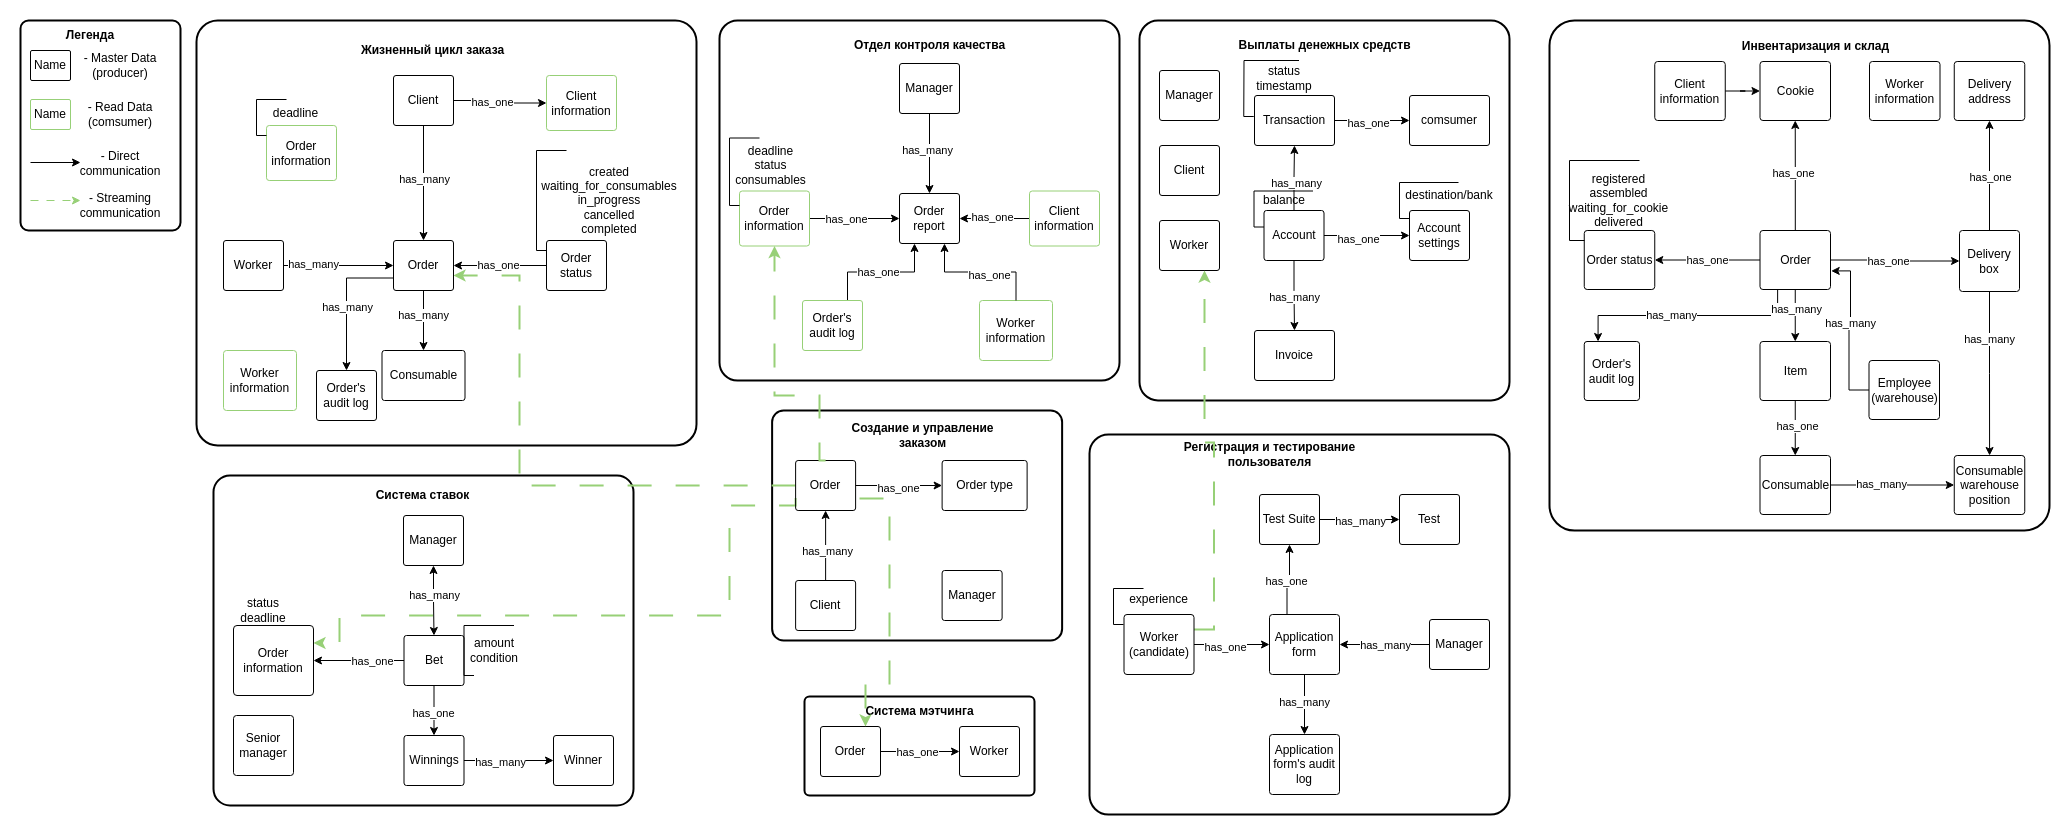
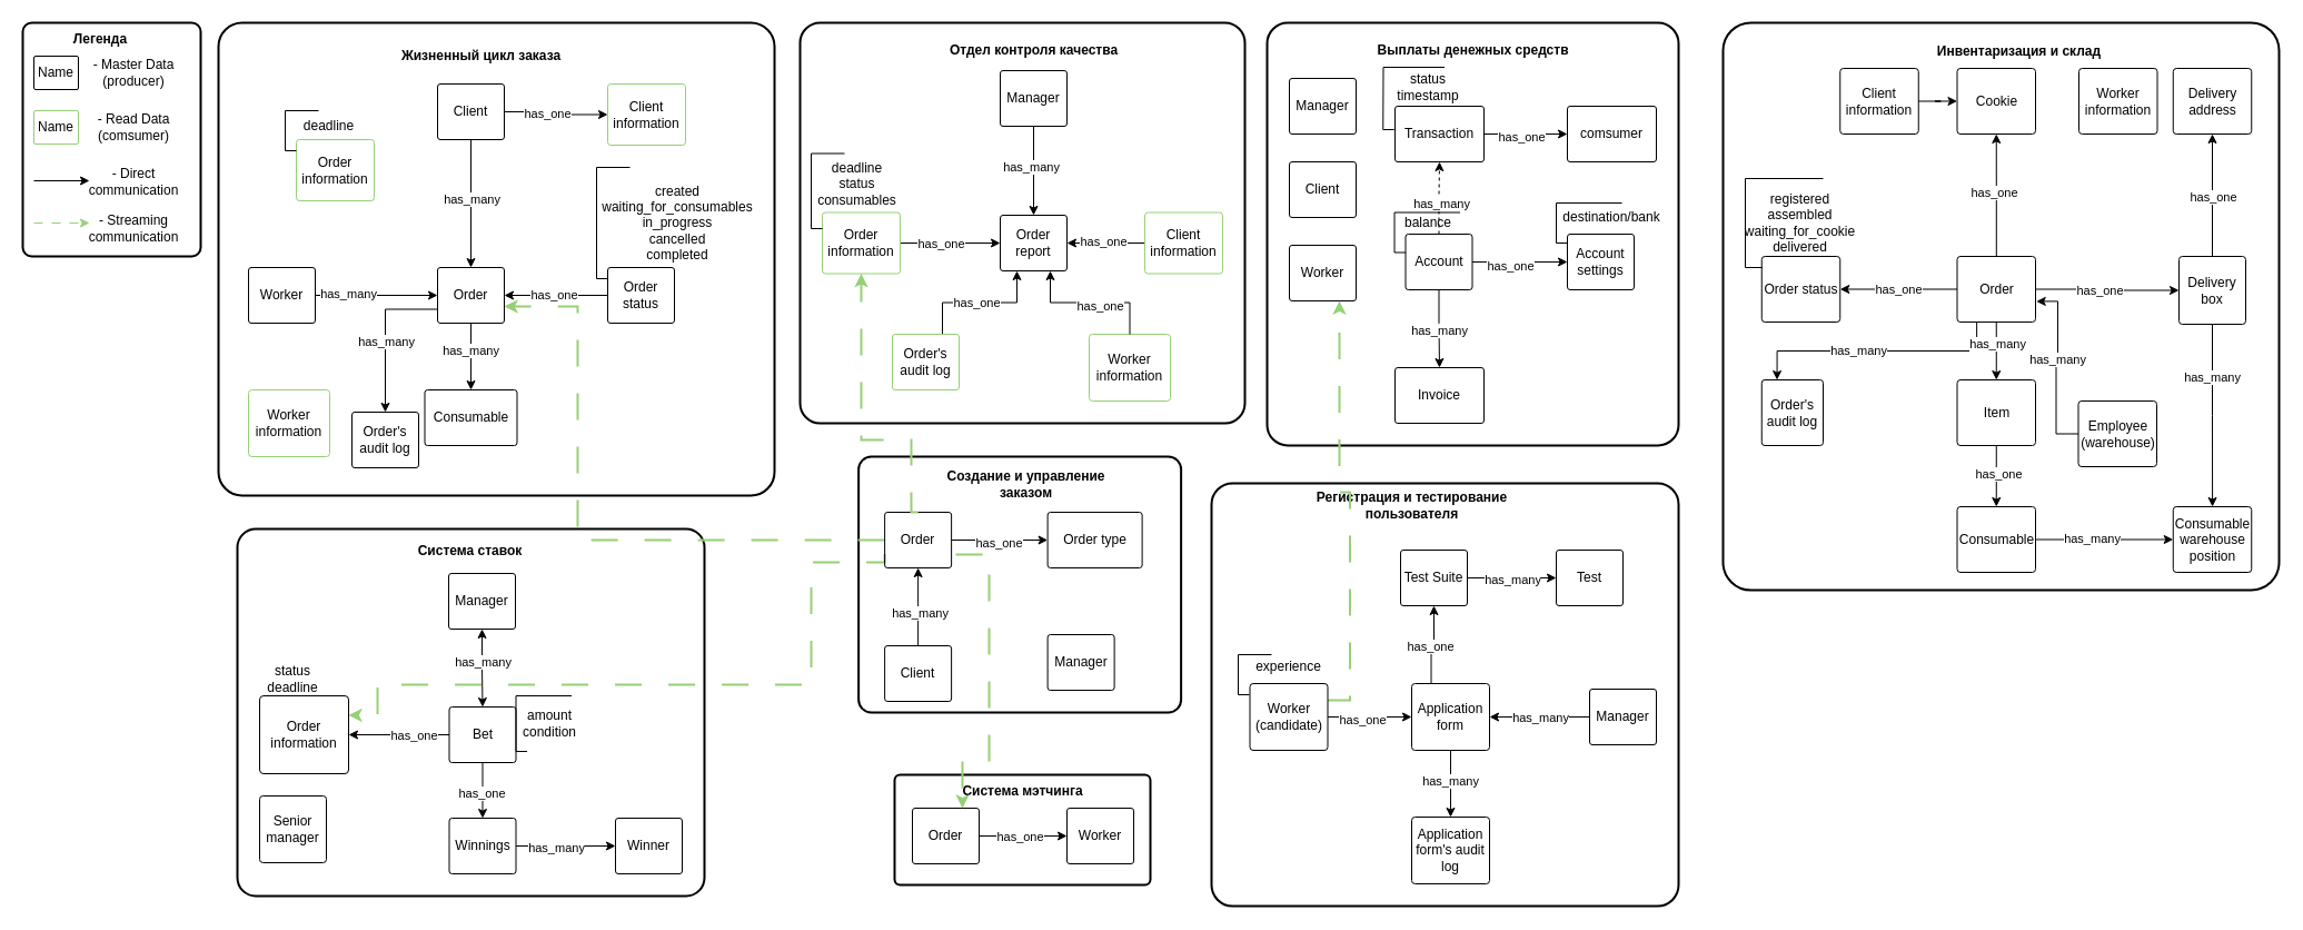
- <mxCell id="82" value="" style="edgeStyle=orthogonalEdgeStyle;rounded=0;orthogonalLoop=1;jettySize=auto;html=1;" parent="1" source="86" target="89" edge="1"><mxGeometry relative="1" as="geometry" /></mxCell>
+ <mxCell id="82" value="" style="edgeStyle=orthogonalEdgeStyle;rounded=0;orthogonalLoop=1;jettySize=auto;html=1;dashed=1;" parent="1" source="86" target="89" edge="1"><mxGeometry relative="1" as="geometry" /></mxCell>
